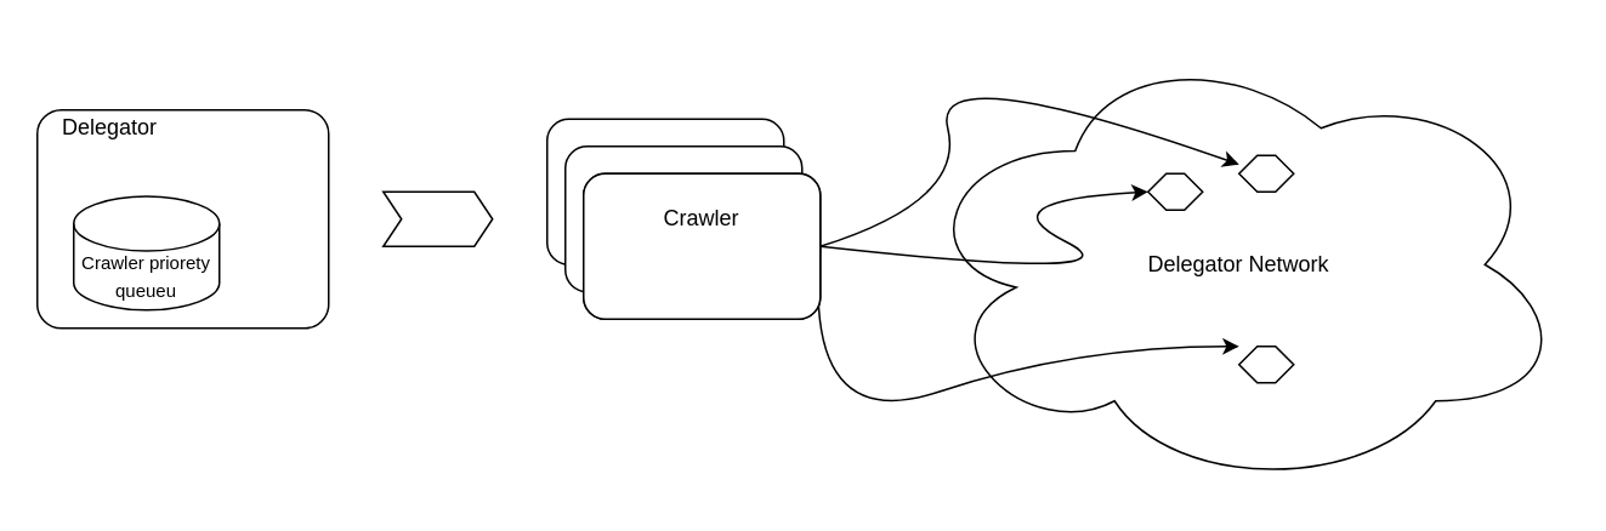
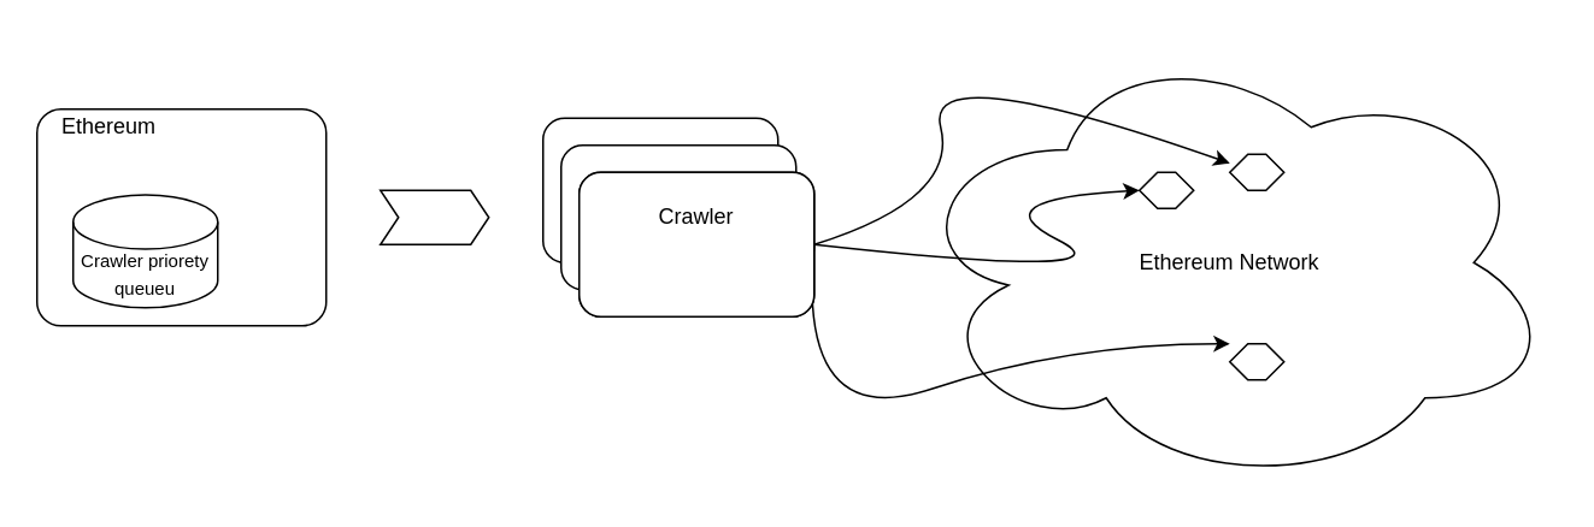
- <mxCell id="7" value="Delegator" style="text;html=1;strokeColor=none;fillColor=none;align=center;verticalAlign=middle;whiteSpace=wrap;rounded=0;" vertex="1" parent="1"><mxGeometry x="30" y="55" width="60" height="30" as="geometry" /></mxCell>
+ <mxCell id="7" value="Ethereum" style="text;html=1;strokeColor=none;fillColor=none;align=center;verticalAlign=middle;whiteSpace=wrap;rounded=0;" vertex="1" parent="1"><mxGeometry x="30" y="55" width="60" height="30" as="geometry" /></mxCell>
- <mxCell id="8" value="Delegator Network" style="ellipse;shape=cloud;whiteSpace=wrap;html=1;" vertex="1" parent="1"><mxGeometry x="500" y="20" width="360" height="250" as="geometry" /></mxCell>
+ <mxCell id="8" value="Ethereum Network" style="ellipse;shape=cloud;whiteSpace=wrap;html=1;" vertex="1" parent="1"><mxGeometry x="500" y="20" width="360" height="250" as="geometry" /></mxCell>
